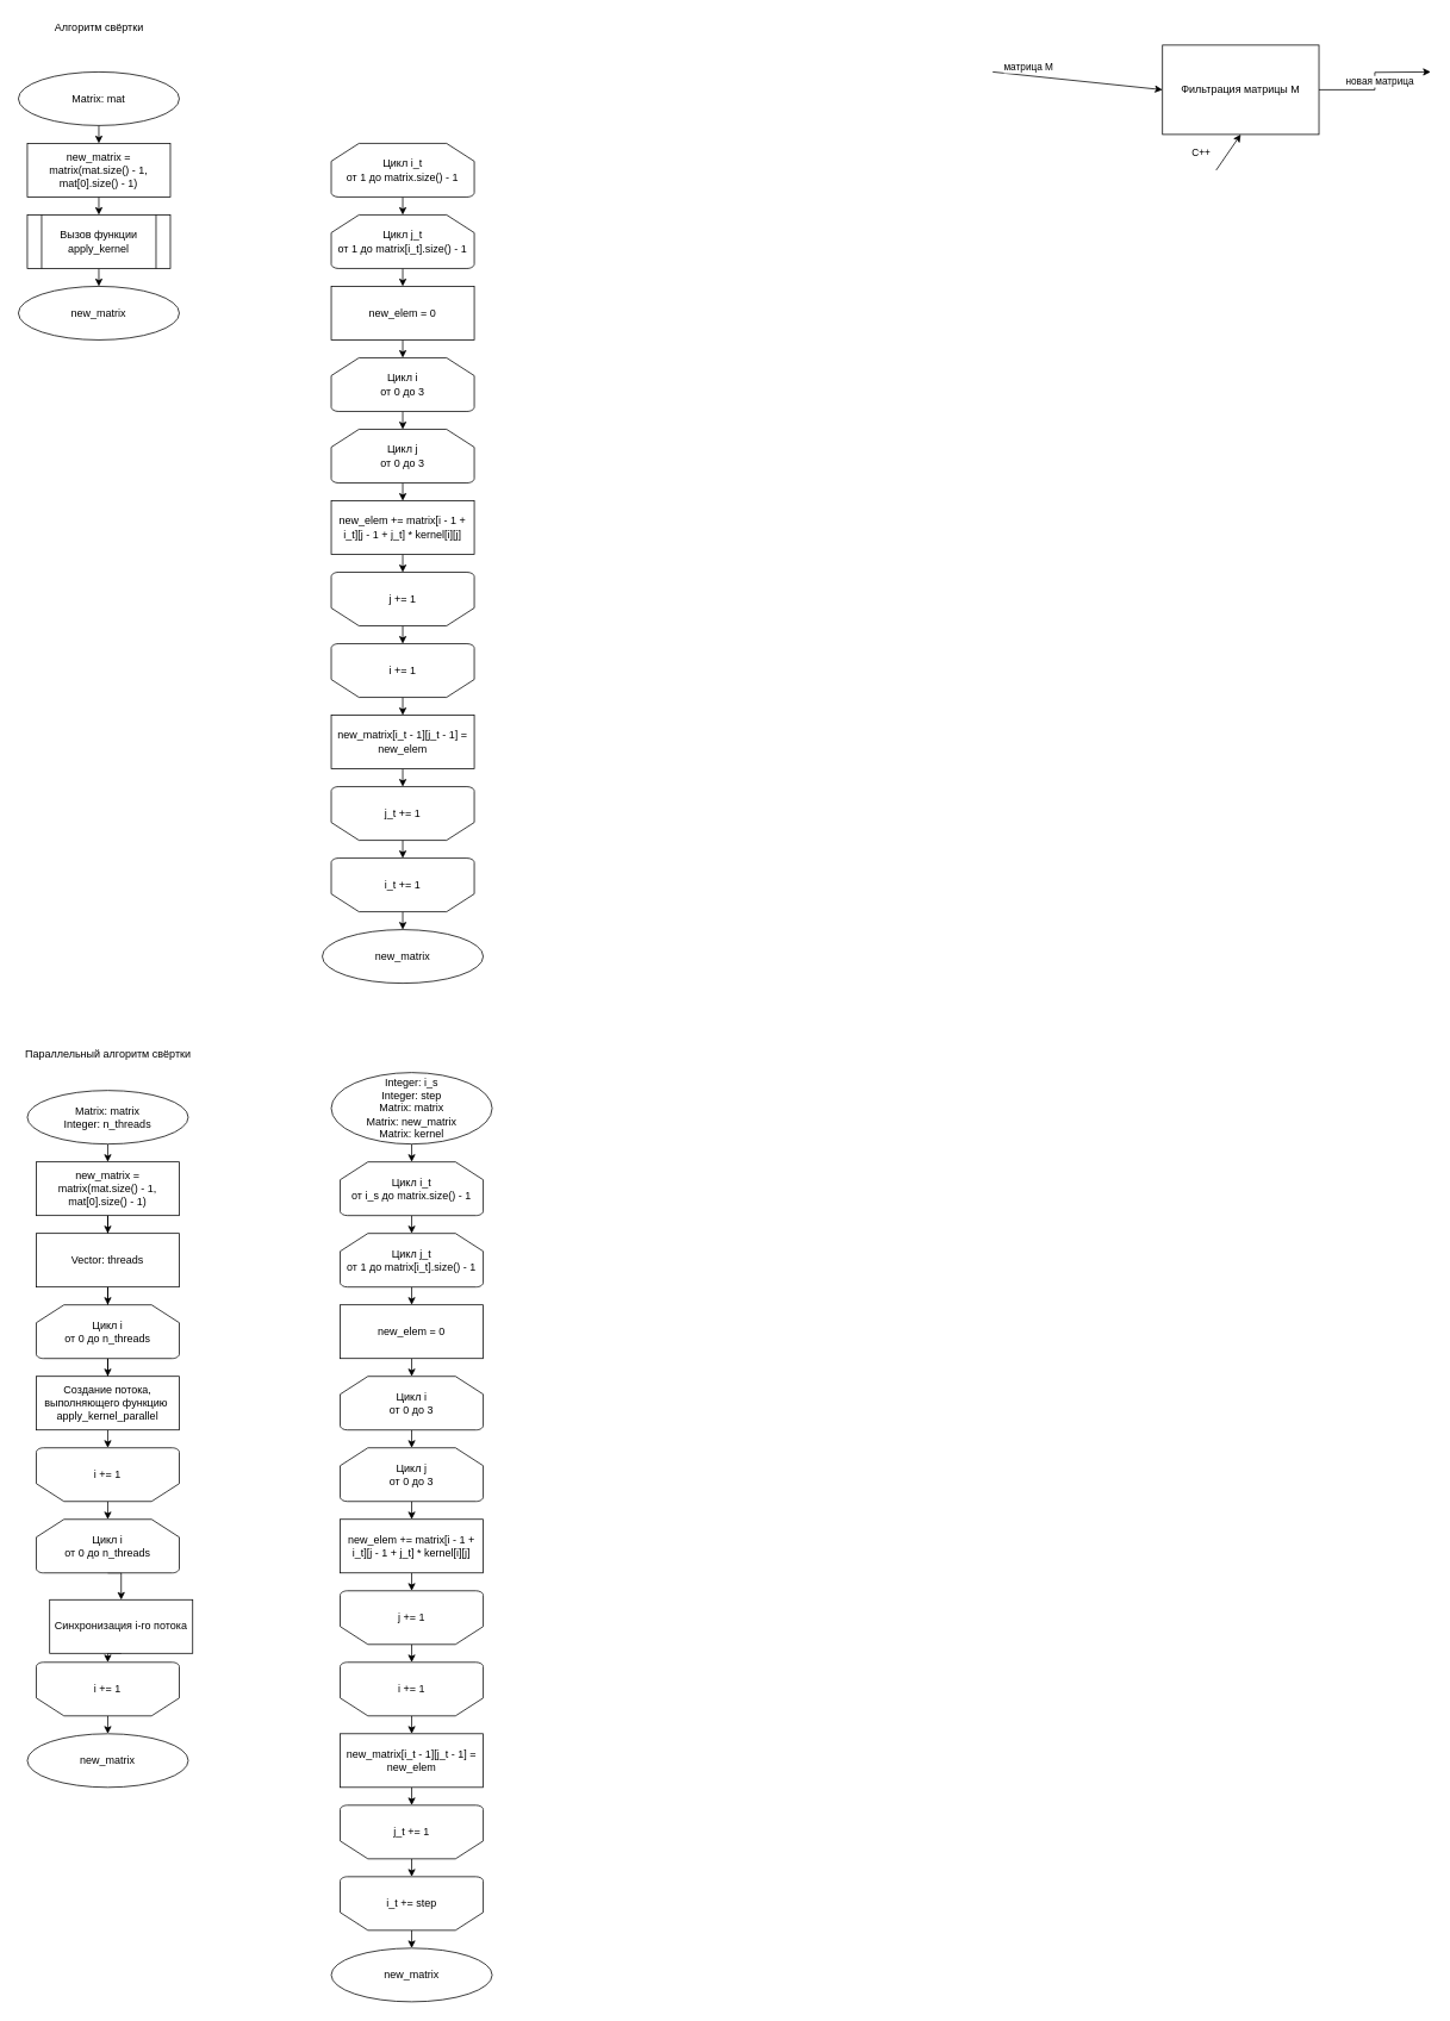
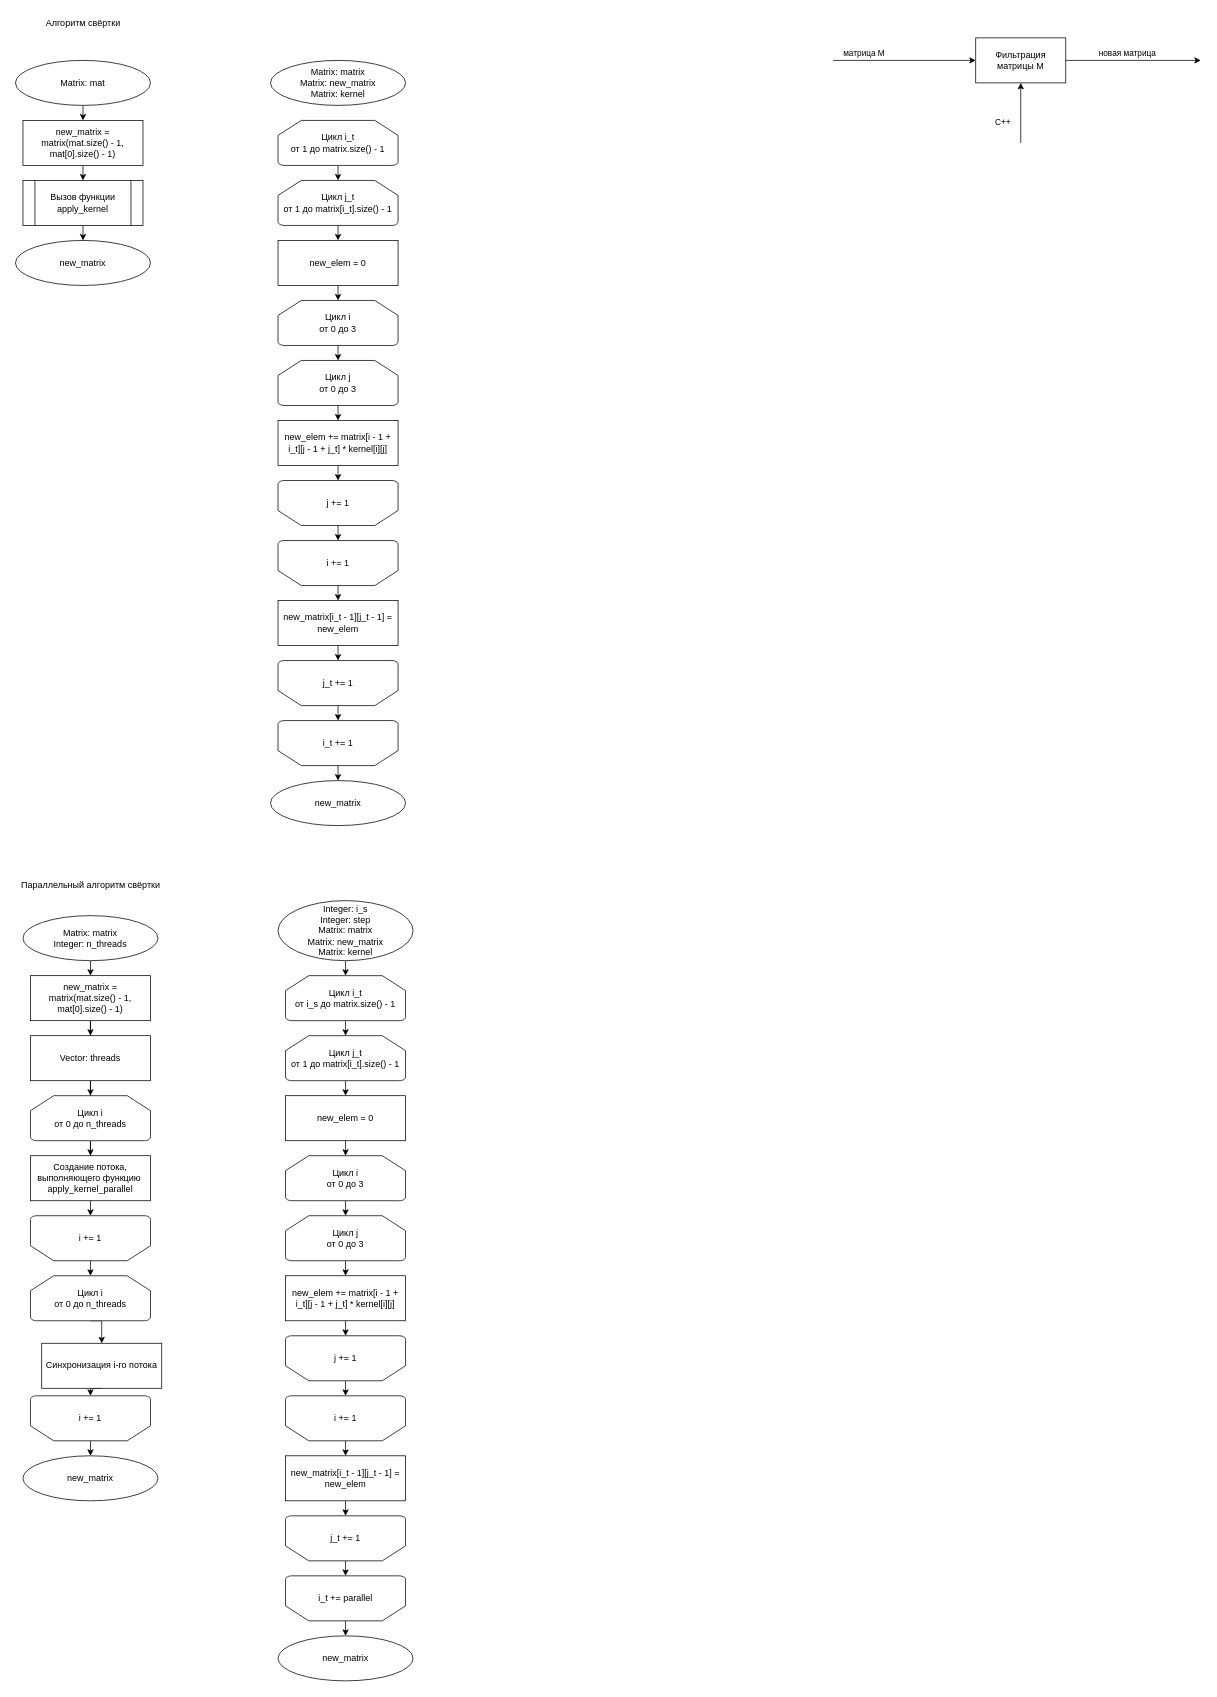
- <mxCell id="8" value="Фильтрация матрицы M" style="rounded=0;whiteSpace=wrap;html=1;" parent="1" vertex="1"><mxGeometry x="1300" y="50" width="175" height="100" as="geometry" /></mxCell>
+ <mxCell id="8" value="Фильтрация матрицы M" style="rounded=0;whiteSpace=wrap;html=1;" parent="1" vertex="1"><mxGeometry x="1300" y="50" width="120" height="60" as="geometry" /></mxCell>
+ <mxCell id="17" value="Matrix: matrix&lt;br&gt;Matrix: new_matrix&lt;br&gt;Matrix: kernel" style="strokeWidth=1;html=1;shape=mxgraph.flowchart.start_1;whiteSpace=wrap;" vertex="1" parent="1"><mxGeometry x="360" y="80" width="180" height="60" as="geometry" /></mxCell>
- <mxCell id="53" value="i_t += step" style="strokeWidth=1;html=1;shape=mxgraph.flowchart.loop_limit;whiteSpace=wrap;direction=west;" vertex="1" parent="1"><mxGeometry x="380" y="2100" width="160" height="60" as="geometry" /></mxCell>
+ <mxCell id="53" value="i_t += parallel" style="strokeWidth=1;html=1;shape=mxgraph.flowchart.loop_limit;whiteSpace=wrap;direction=west;" vertex="1" parent="1"><mxGeometry x="380" y="2100" width="160" height="60" as="geometry" /></mxCell>
